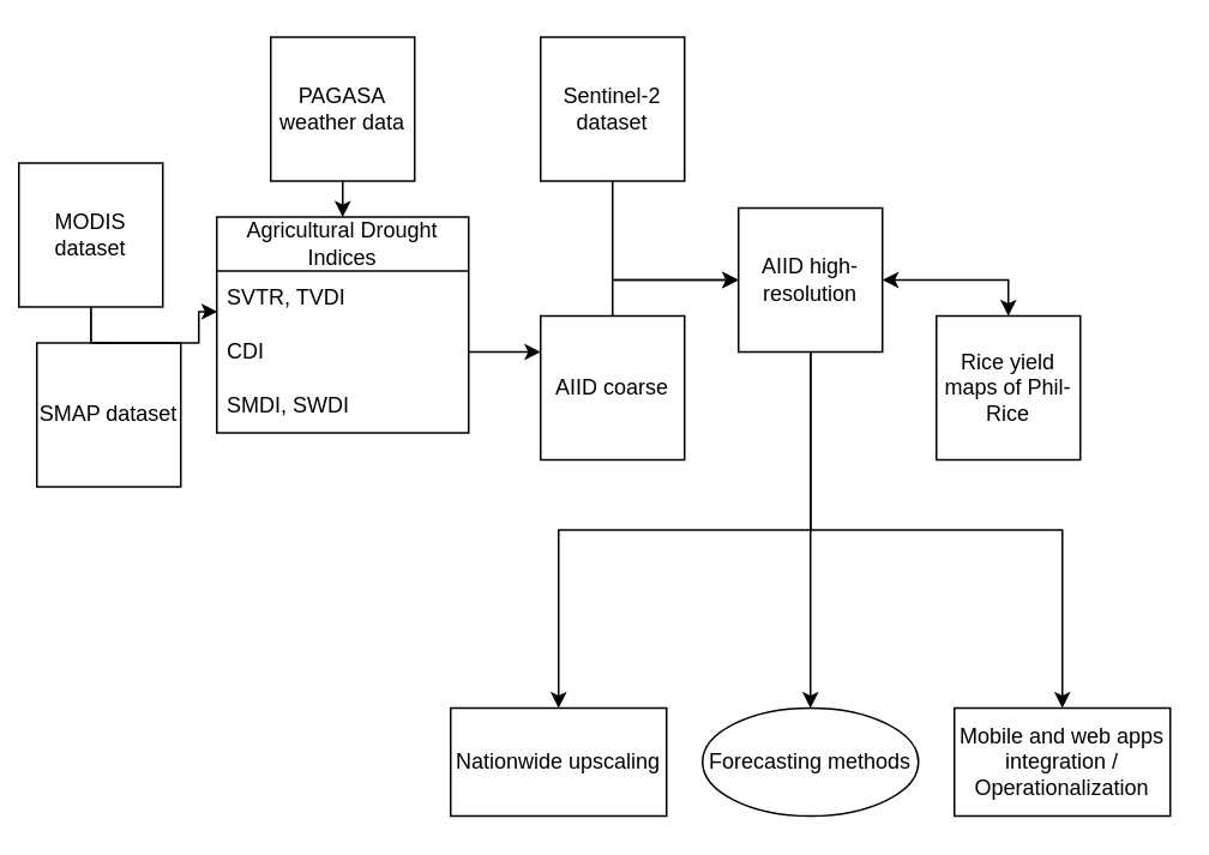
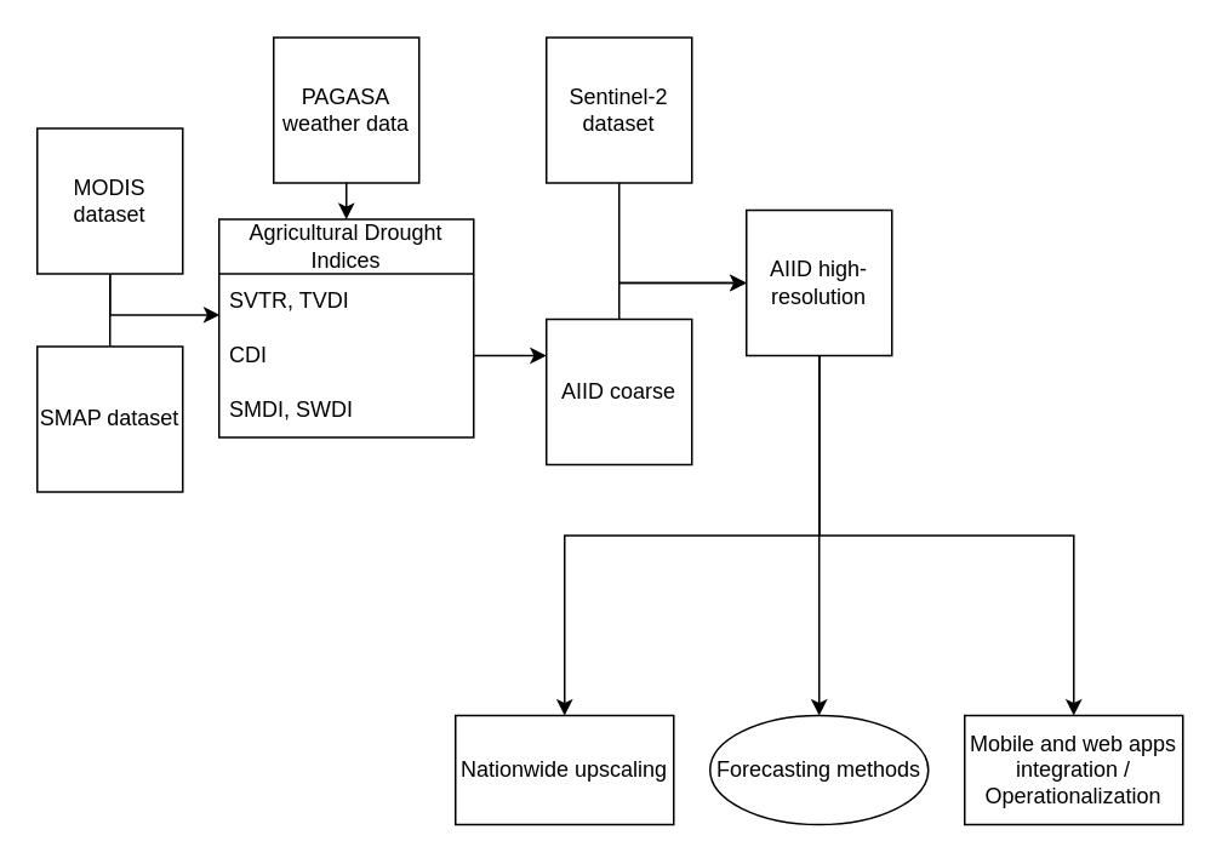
- <mxCell id="12" value="MODIS dataset" style="whiteSpace=wrap;html=1;aspect=fixed;" vertex="1" parent="1"><mxGeometry x="10" y="90" width="80" height="80" as="geometry" /></mxCell>
+ <mxCell id="12" value="MODIS dataset" style="whiteSpace=wrap;html=1;aspect=fixed;" vertex="1" parent="1"><mxGeometry y="70" width="80" height="80" as="geometry" x="20" /></mxCell>
- <mxCell id="15" style="edgeStyle=orthogonalEdgeStyle;rounded=0;orthogonalLoop=1;jettySize=auto;html=1;exitX=0.5;exitY=0;exitDx=0;exitDy=0;entryX=1;entryY=0.5;entryDx=0;entryDy=0;startArrow=classic;startFill=1;" edge="1" parent="1" source="16" target="20"><mxGeometry relative="1" as="geometry" /></mxCell>
- <mxCell id="16" value="Rice yield maps of Phil-Rice" style="whiteSpace=wrap;html=1;aspect=fixed;" vertex="1" parent="1"><mxGeometry x="520" y="175" width="80" height="80" as="geometry" /></mxCell>
